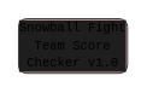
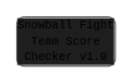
- <mxCell id="2" value="&lt;div style=&quot;background-color: rgb(30, 30, 30); font-family: Consolas, &amp;quot;Courier New&amp;quot;, monospace; font-size: 14px; line-height: 19px;&quot;&gt;Snowball Fight Team Score Checker v1.0&lt;/div&gt;" style="rounded=1;whiteSpace=wrap;html=1;fillColor=#f8cecc;fontColor=#000000;strokeColor=#000000;fillStyle=auto;" vertex="1" parent="1"><mxGeometry x="20" y="20" width="120" height="60" as="geometry" /></mxCell>
+ <mxCell id="2" value="&lt;div style=&quot;background-color: rgb(30, 30, 30); font-family: Consolas, &amp;quot;Courier New&amp;quot;, monospace; font-size: 14px; line-height: 19px;&quot;&gt;Snowball Fight Team Score Checker v1.0&lt;/div&gt;" style="rounded=1;whiteSpace=wrap;html=1;fillColor=#ffffff;fontColor=#000000;strokeColor=#000000;fillStyle=auto;" vertex="1" parent="1"><mxGeometry x="20" y="20" width="120" height="60" as="geometry" /></mxCell>
